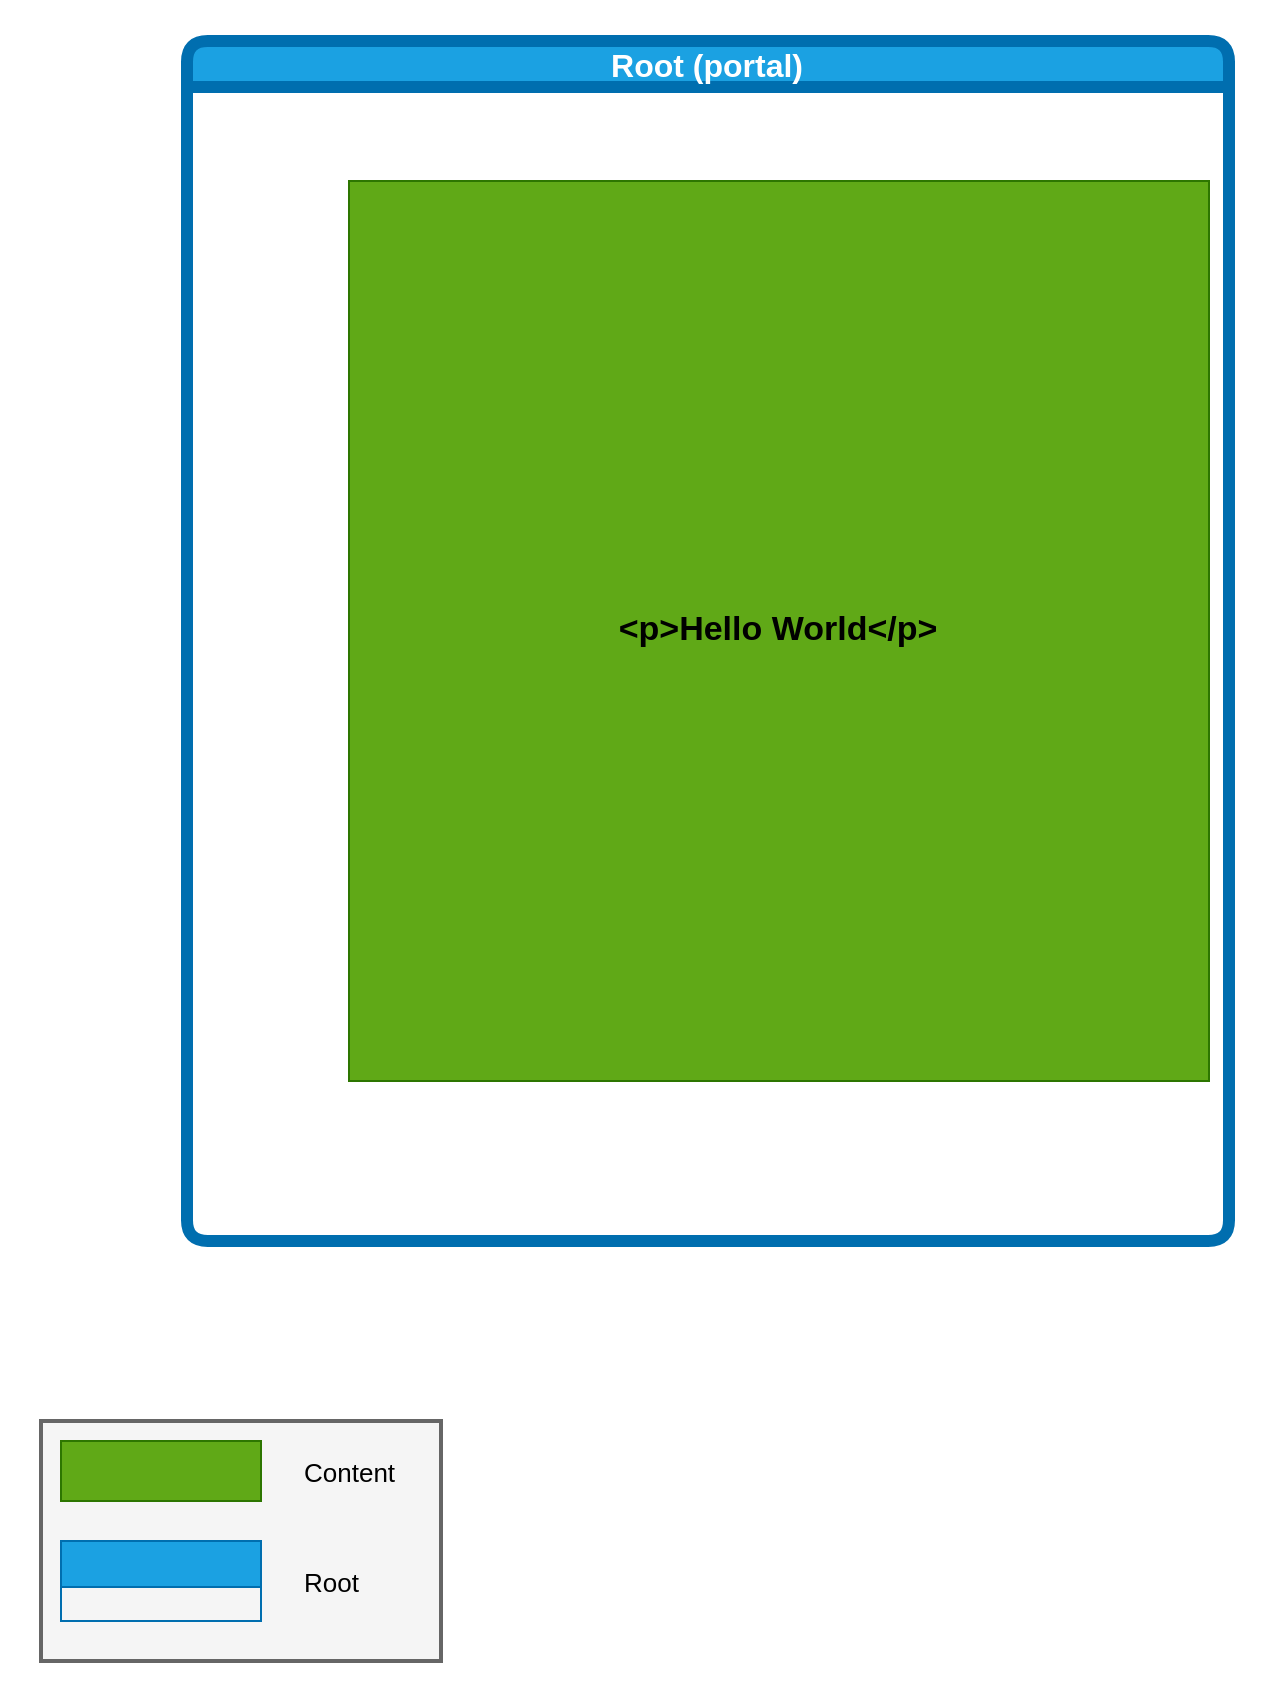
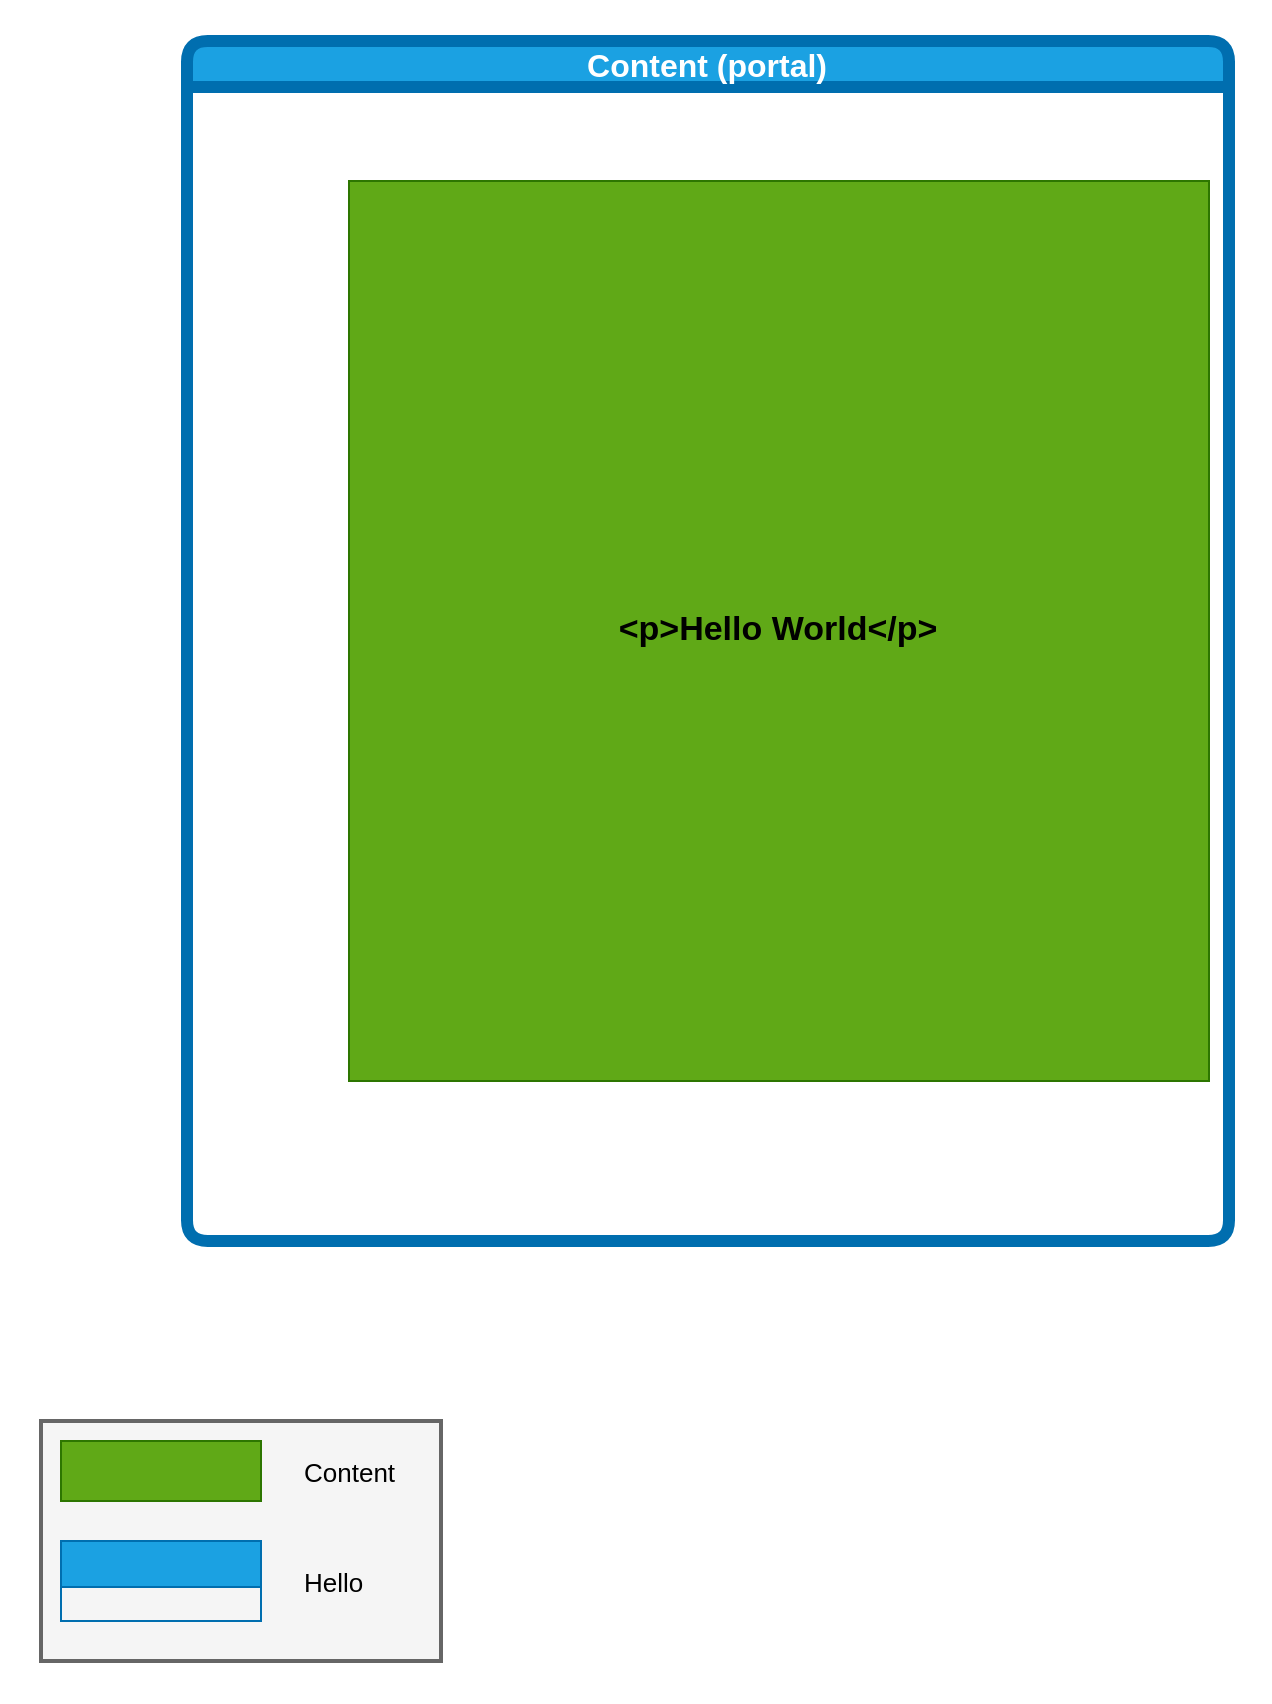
- <mxCell id="2" value="Root (portal)" style="swimlane;fillColor=#1ba1e2;fontColor=#ffffff;strokeColor=#006EAF;glass=0;fontSize=16;shadow=0;autosize=0;container=0;backgroundOutline=0;swimlaneFillColor=#FFFFFF;strokeWidth=6;rounded=1;" parent="1" vertex="1"><mxGeometry x="93" y="20" width="521" height="600" as="geometry" /></mxCell>
+ <mxCell id="2" value="Content (portal)" style="swimlane;fillColor=#1ba1e2;fontColor=#ffffff;strokeColor=#006EAF;glass=0;fontSize=16;shadow=0;autosize=0;container=0;backgroundOutline=0;swimlaneFillColor=#FFFFFF;strokeWidth=6;rounded=1;" parent="1" vertex="1"><mxGeometry x="93" y="20" width="521" height="600" as="geometry" /></mxCell>
- <mxCell id="8" value="&lt;font style=&quot;font-size: 13px&quot;&gt;Root&lt;/font&gt;" style="text;html=1;strokeColor=none;fillColor=none;align=left;verticalAlign=middle;whiteSpace=wrap;rounded=0;fontSize=16;fontColor=#000000;" parent="1" vertex="1"><mxGeometry x="150" y="775" width="130" height="30" as="geometry" /></mxCell>
+ <mxCell id="8" value="&lt;font style=&quot;font-size: 13px&quot;&gt;Hello&lt;/font&gt;" style="text;html=1;strokeColor=none;fillColor=none;align=left;verticalAlign=middle;whiteSpace=wrap;rounded=0;fontSize=16;fontColor=#000000;" parent="1" vertex="1"><mxGeometry x="150" y="775" width="130" height="30" as="geometry" /></mxCell>
